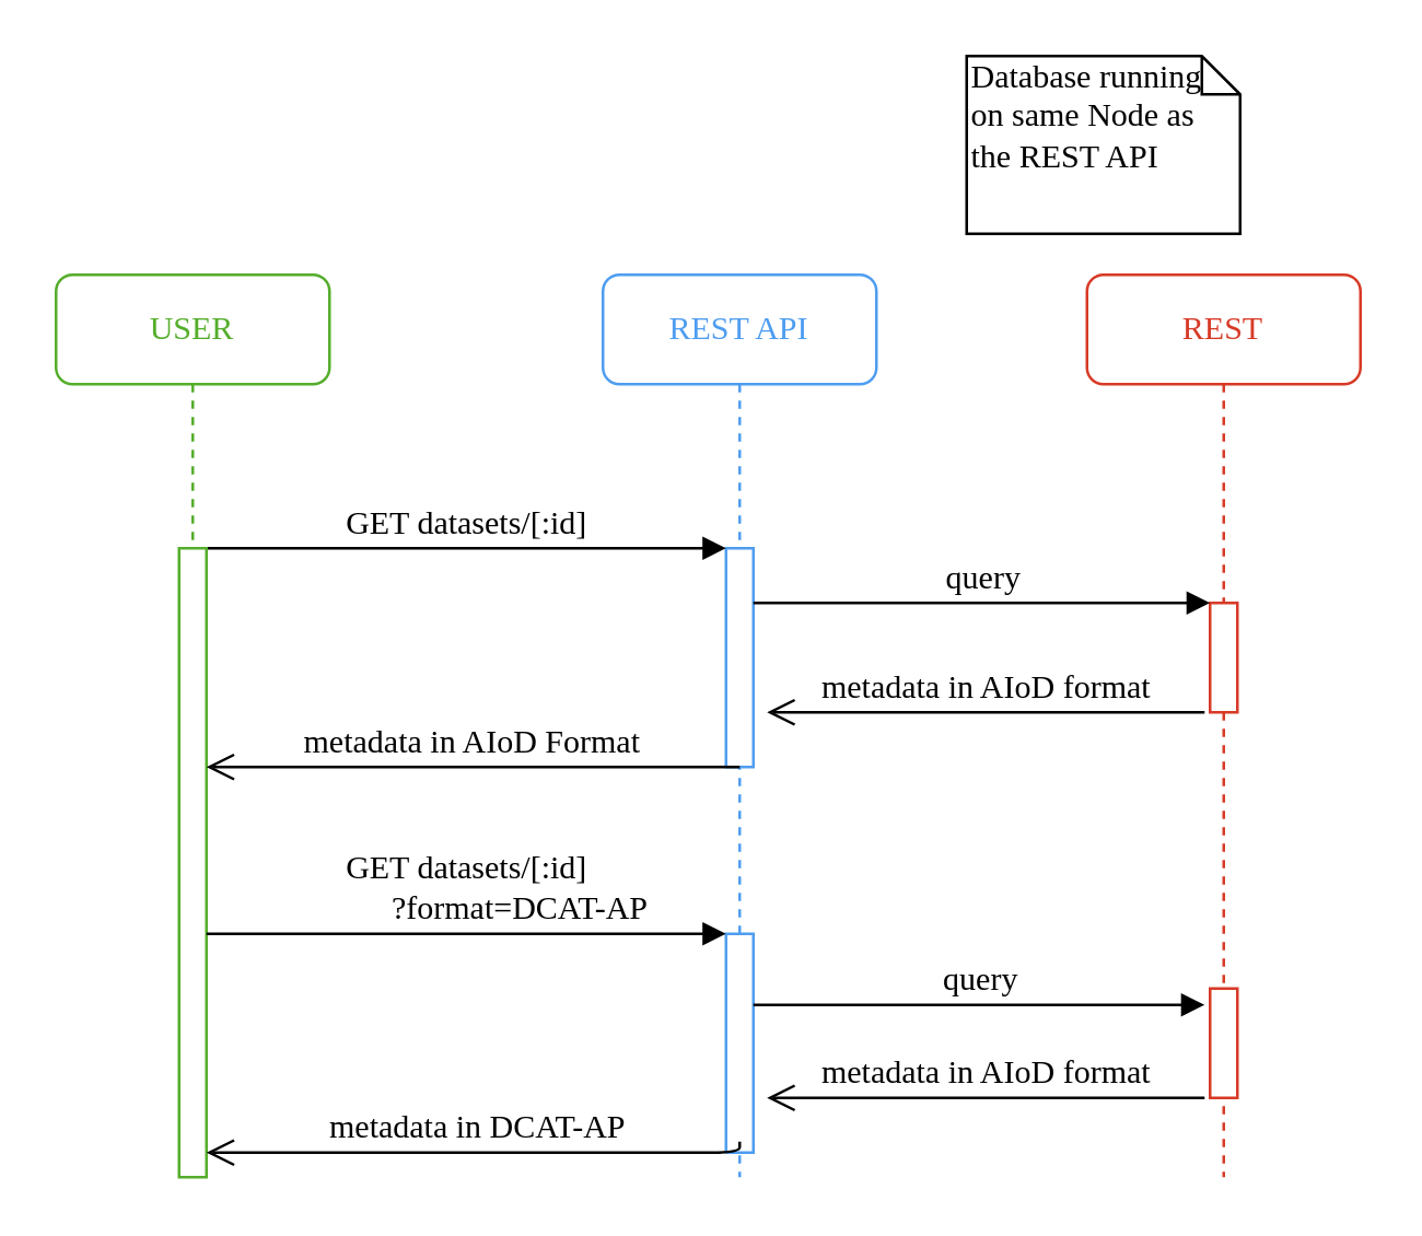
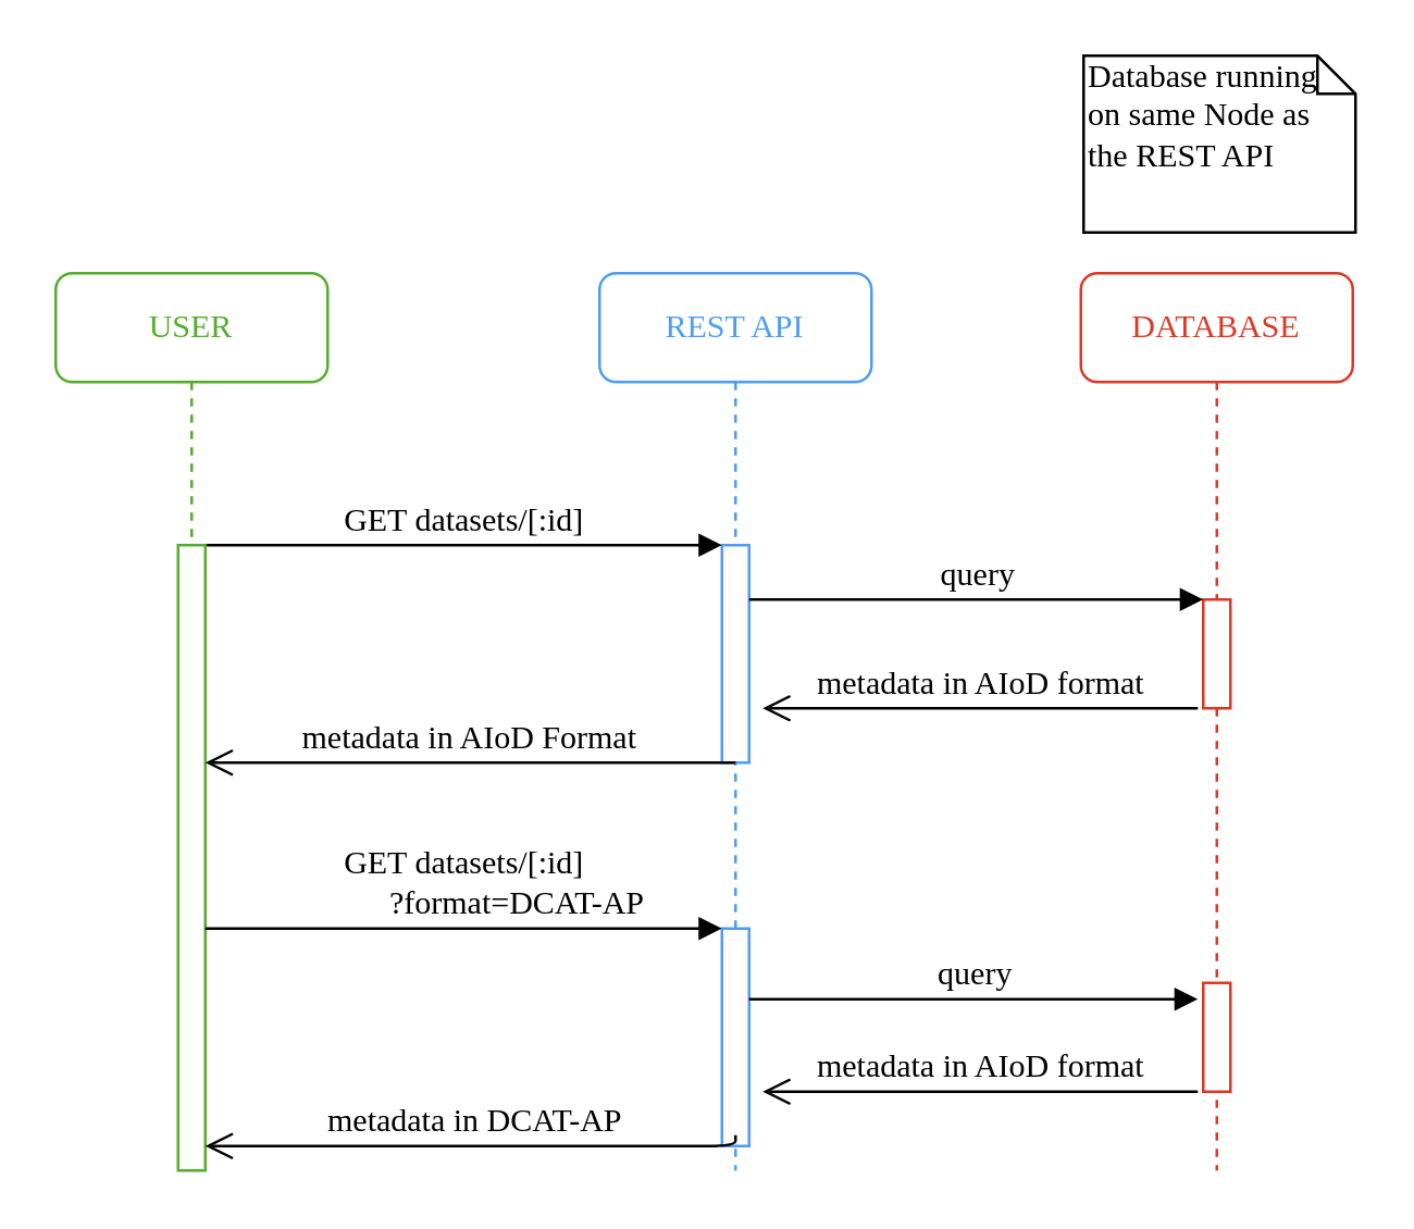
- <mxCell id="12" value="Database running on same Node as the REST API" style="shape=note;whiteSpace=wrap;html=1;size=14;verticalAlign=top;align=left;spacingTop=-6;rounded=0;shadow=0;comic=0;labelBackgroundColor=none;strokeWidth=1;fontFamily=Verdana;fontSize=12" vertex="1" parent="1"><mxGeometry x="353" y="20" width="100" height="65" as="geometry" /></mxCell>
+ <mxCell id="12" value="Database running on same Node as the REST API" style="shape=note;whiteSpace=wrap;html=1;size=14;verticalAlign=top;align=left;spacingTop=-6;rounded=0;shadow=0;comic=0;labelBackgroundColor=none;strokeWidth=1;fontFamily=Verdana;fontSize=12" vertex="1" parent="1"><mxGeometry x="398" width="100" height="65" as="geometry" y="20" /></mxCell>
- <mxCell id="5" value="&lt;font color=&quot;#D73A27&quot;&gt;REST&lt;/font&gt;" style="shape=umlLifeline;perimeter=lifelinePerimeter;whiteSpace=wrap;html=1;container=1;collapsible=0;recursiveResize=0;outlineConnect=0;rounded=1;shadow=0;comic=0;labelBackgroundColor=none;strokeWidth=1;fontFamily=Verdana;fontSize=12;align=center;strokeColor=#D73A27;" vertex="1" parent="1"><mxGeometry x="397" y="100" width="100" height="330" as="geometry" /></mxCell>
+ <mxCell id="5" value="&lt;font color=&quot;#D73A27&quot;&gt;DATABASE&lt;/font&gt;" style="shape=umlLifeline;perimeter=lifelinePerimeter;whiteSpace=wrap;html=1;container=1;collapsible=0;recursiveResize=0;outlineConnect=0;rounded=1;shadow=0;comic=0;labelBackgroundColor=none;strokeWidth=1;fontFamily=Verdana;fontSize=12;align=center;strokeColor=#D73A27;" vertex="1" parent="1"><mxGeometry x="397" y="100" width="100" height="330" as="geometry" /></mxCell>
